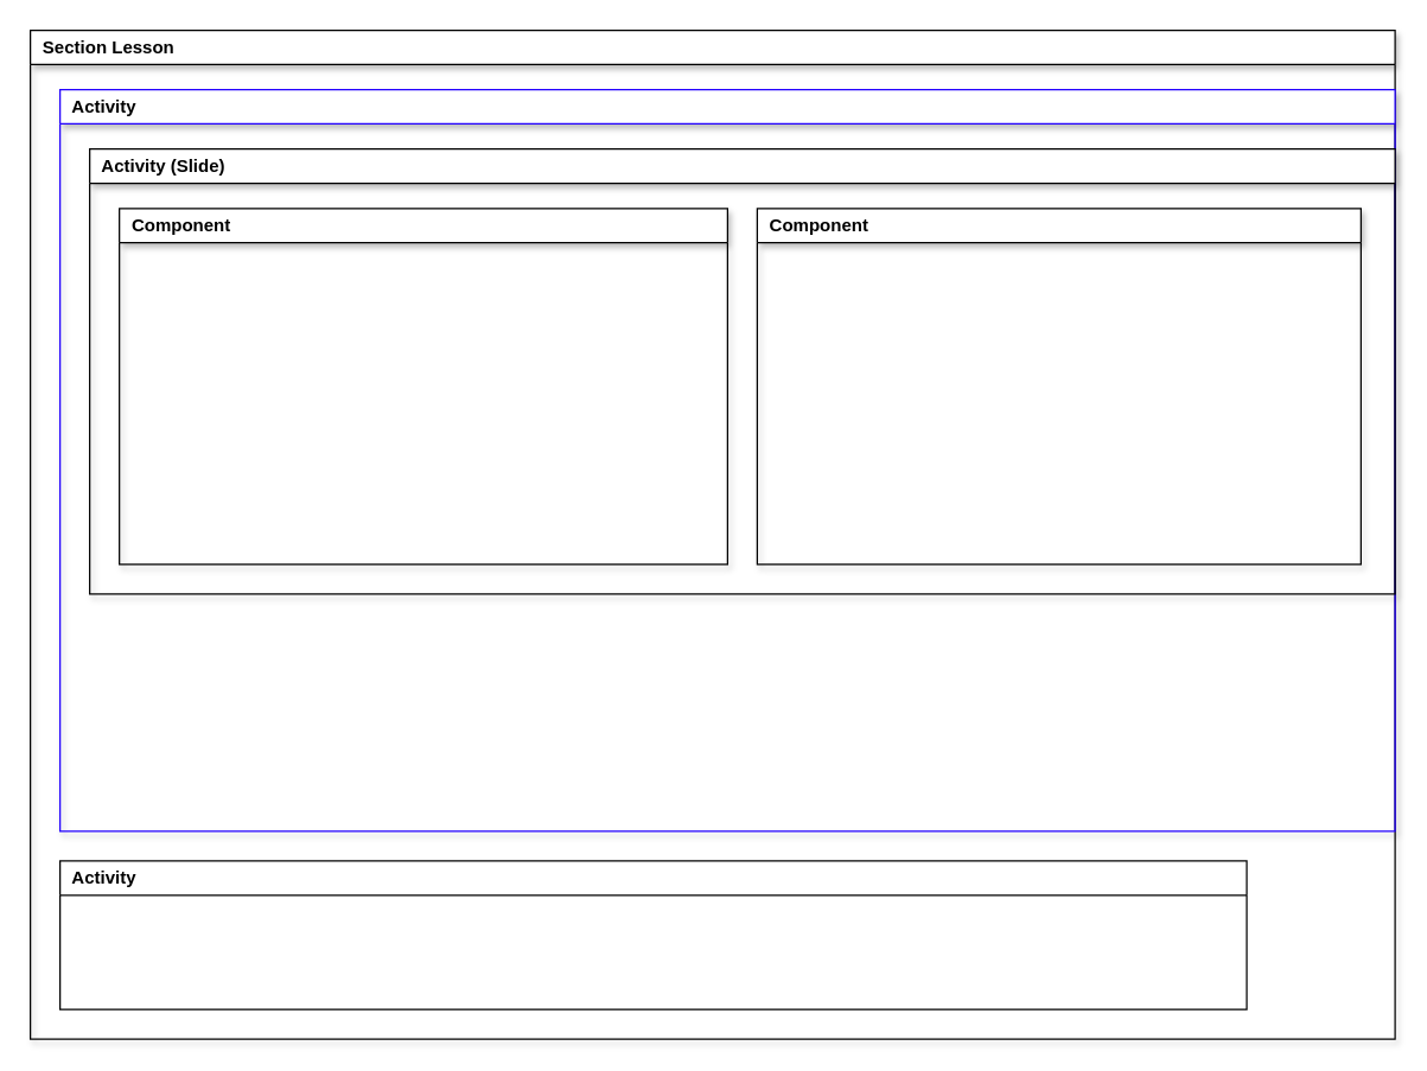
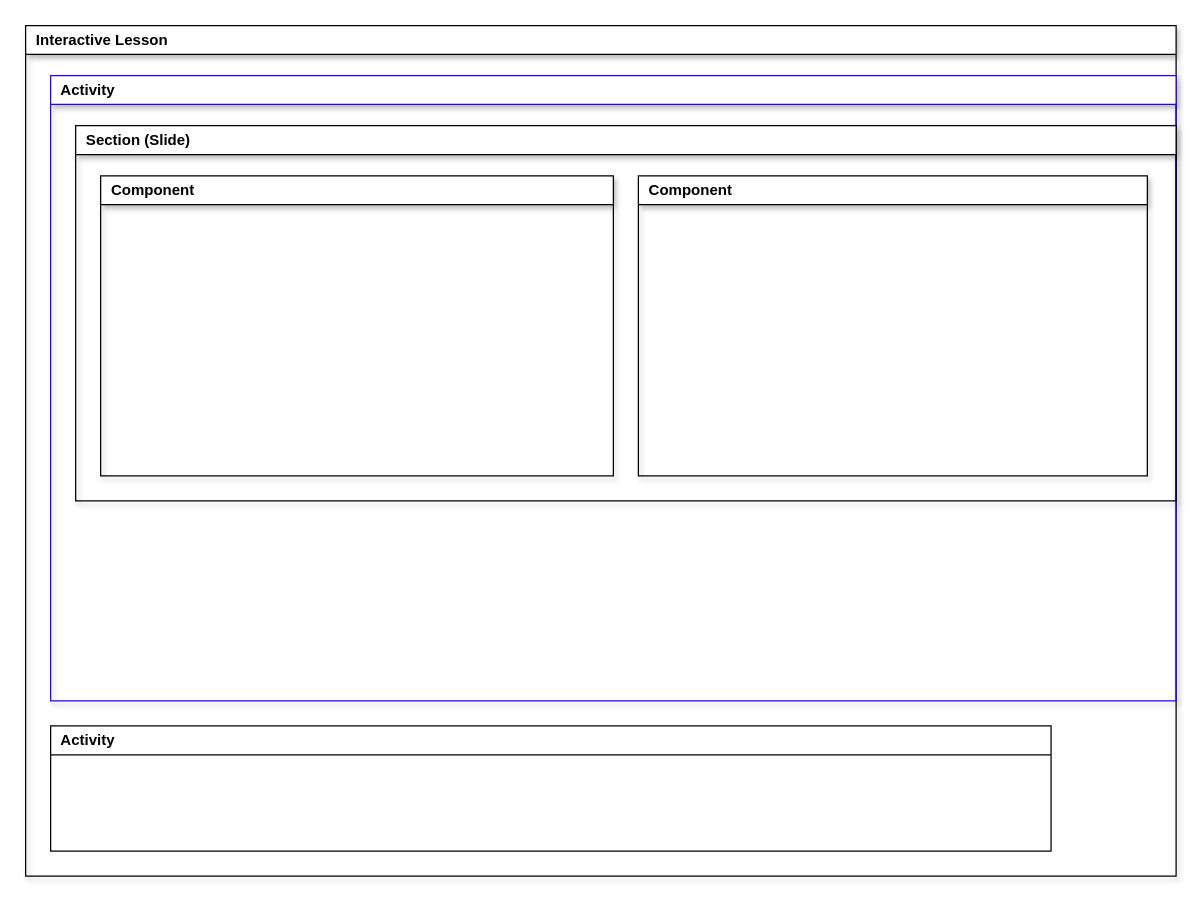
- <mxCell id="2" value="&amp;nbsp; Section Lesson" style="swimlane;whiteSpace=wrap;html=1;align=left;shadow=1;" vertex="1" parent="1"><mxGeometry x="20" y="20" width="920" height="680" as="geometry" /></mxCell>
+ <mxCell id="2" value="&amp;nbsp; Interactive Lesson" style="swimlane;whiteSpace=wrap;html=1;align=left;shadow=1;" vertex="1" parent="1"><mxGeometry x="20" y="20" width="920" height="680" as="geometry" /></mxCell>
- <mxCell id="4" value="&amp;nbsp; Activity (Slide)" style="swimlane;whiteSpace=wrap;html=1;align=left;shadow=1;" vertex="1" parent="3"><mxGeometry x="20" y="40" width="880" height="300" as="geometry" /></mxCell>
+ <mxCell id="4" value="&amp;nbsp; Section (Slide)" style="swimlane;whiteSpace=wrap;html=1;align=left;shadow=1;" vertex="1" parent="3"><mxGeometry x="20" y="40" width="880" height="300" as="geometry" /></mxCell>
